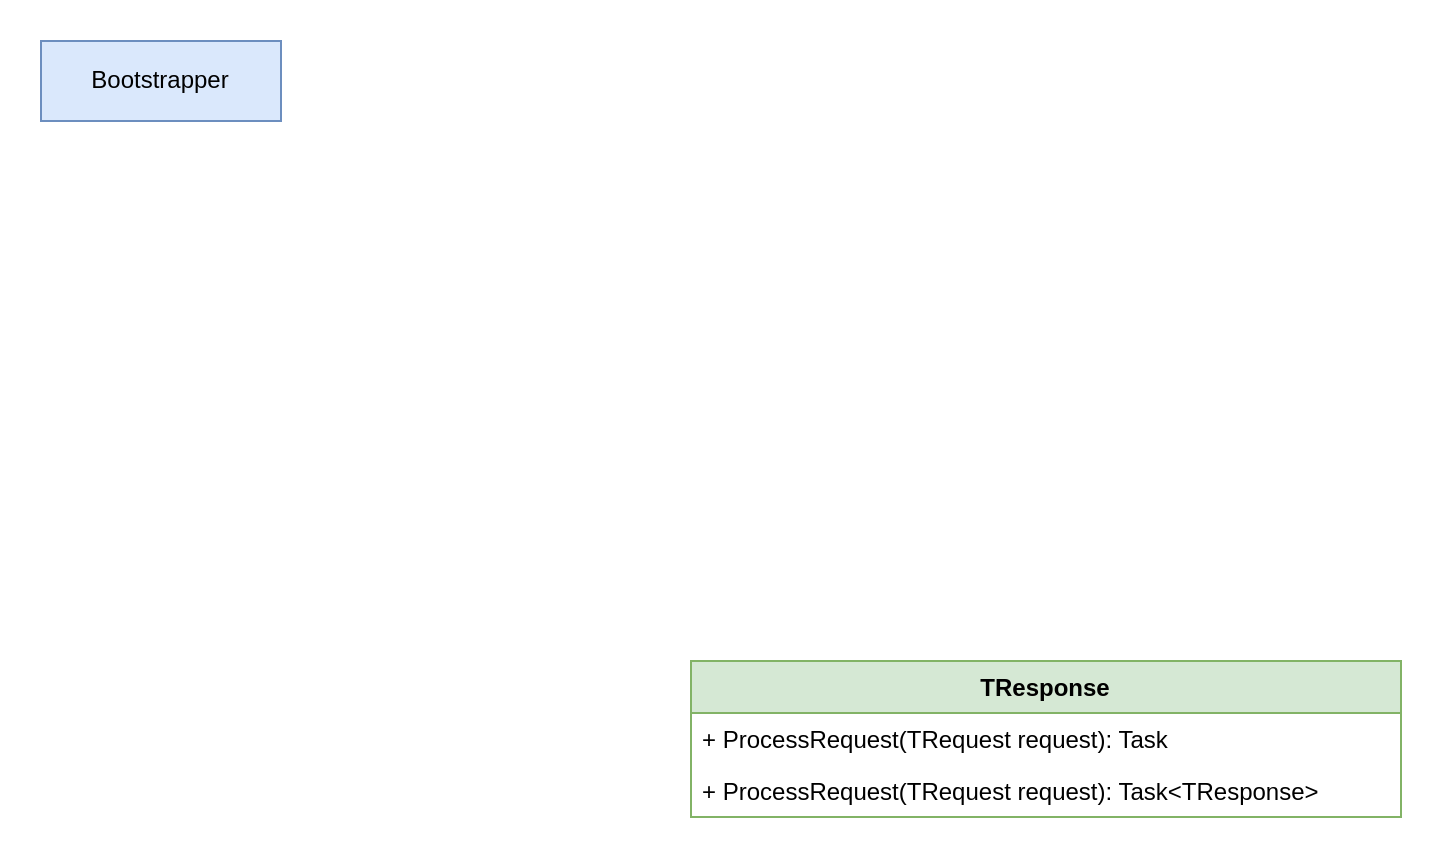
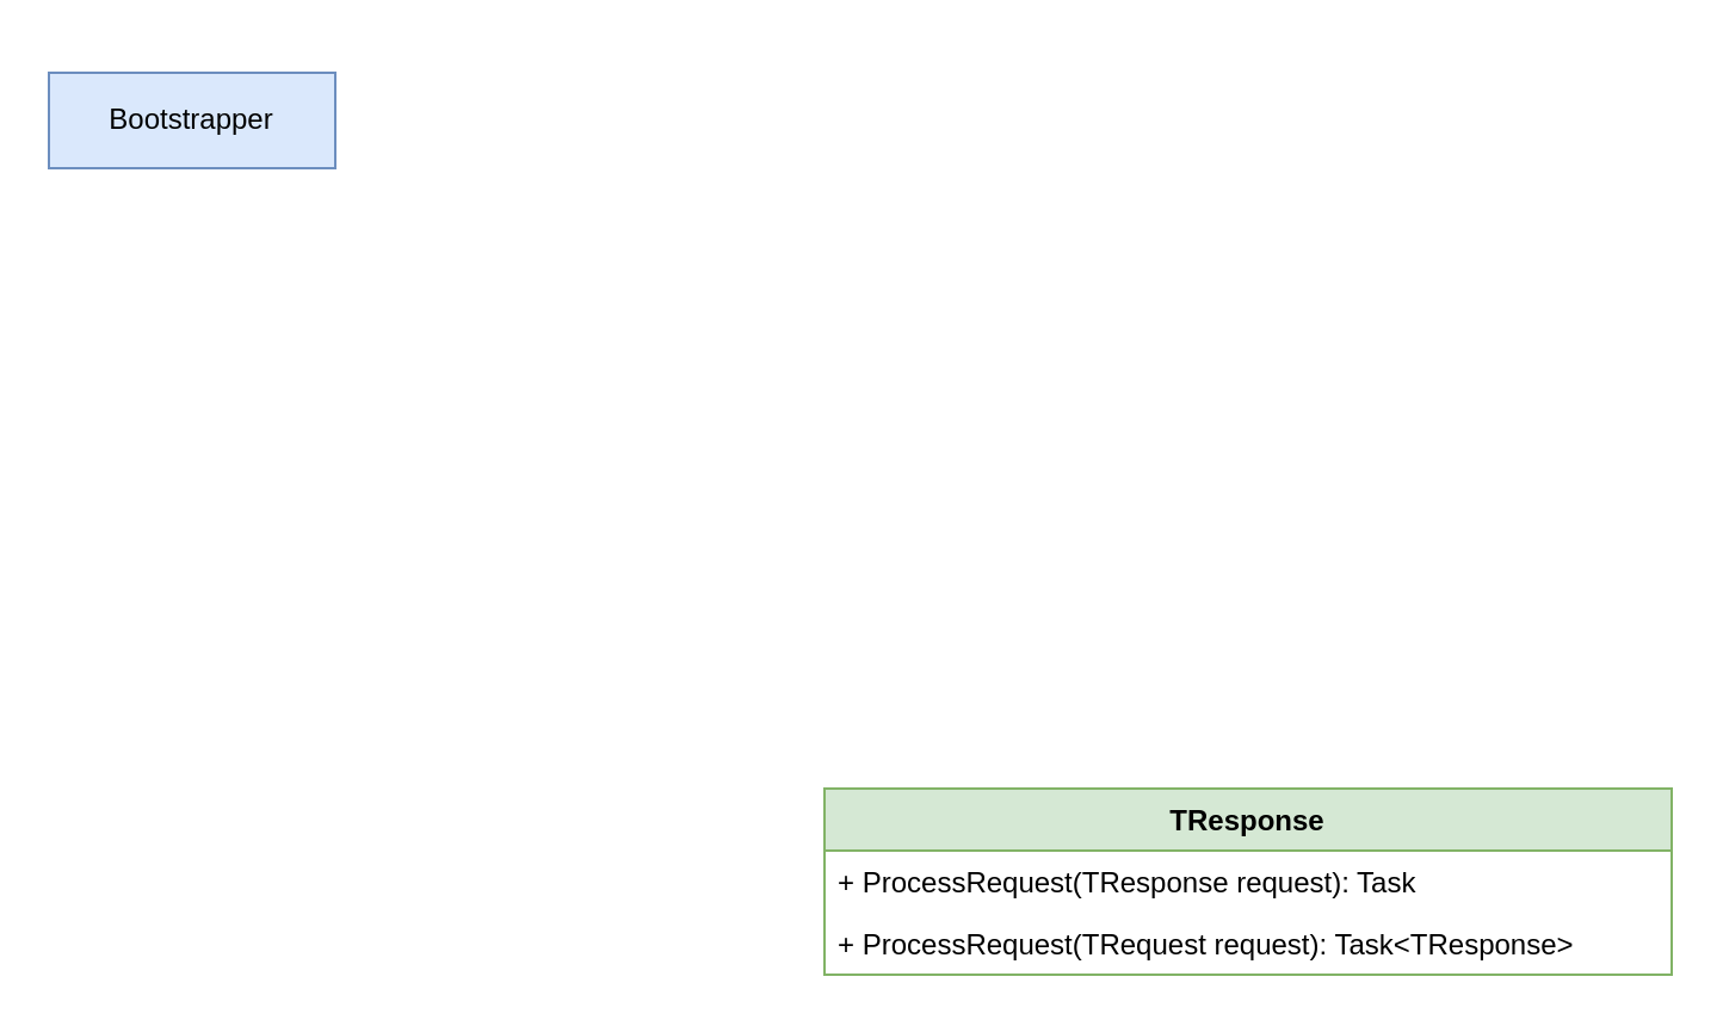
- <mxCell id="2" value="Bootstrapper" style="rounded=0;whiteSpace=wrap;html=1;fillColor=#dae8fc;strokeColor=#6c8ebf;" vertex="1" parent="1"><mxGeometry x="20" y="20" width="120" height="40" as="geometry" /></mxCell>
+ <mxCell id="2" value="Bootstrapper" style="rounded=0;whiteSpace=wrap;html=1;fillColor=#dae8fc;strokeColor=#6c8ebf;" vertex="1" parent="1"><mxGeometry x="20" y="30" width="120" height="40" as="geometry" /></mxCell>
- <mxCell id="4" value="+ ProcessRequest(TRequest request): Task" style="text;strokeColor=none;fillColor=none;align=left;verticalAlign=top;spacingLeft=4;spacingRight=4;overflow=hidden;rotatable=0;points=[[0,0.5],[1,0.5]];portConstraint=eastwest;" vertex="1" parent="3"><mxGeometry y="26" width="355" height="26" as="geometry" /></mxCell>
+ <mxCell id="4" value="+ ProcessRequest(TResponse request): Task" style="text;strokeColor=none;fillColor=none;align=left;verticalAlign=top;spacingLeft=4;spacingRight=4;overflow=hidden;rotatable=0;points=[[0,0.5],[1,0.5]];portConstraint=eastwest;" vertex="1" parent="3"><mxGeometry y="26" width="355" height="26" as="geometry" /></mxCell>
